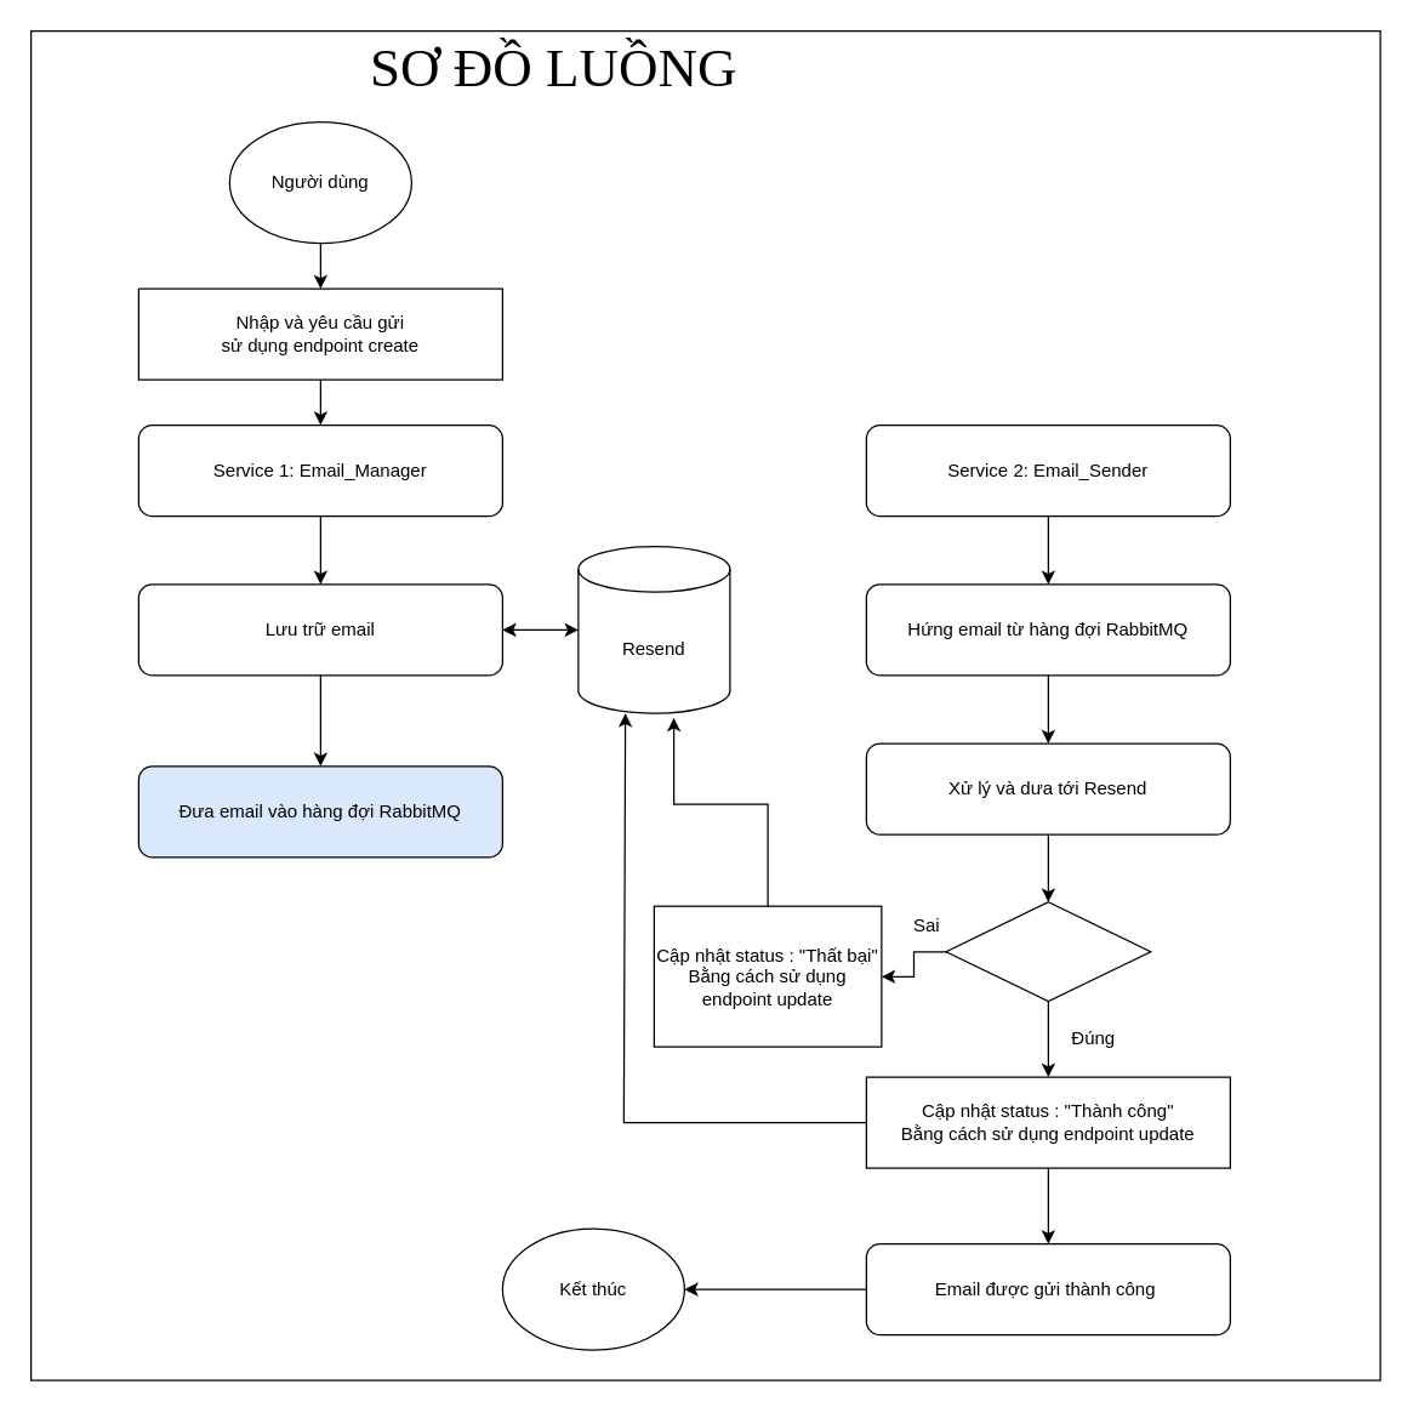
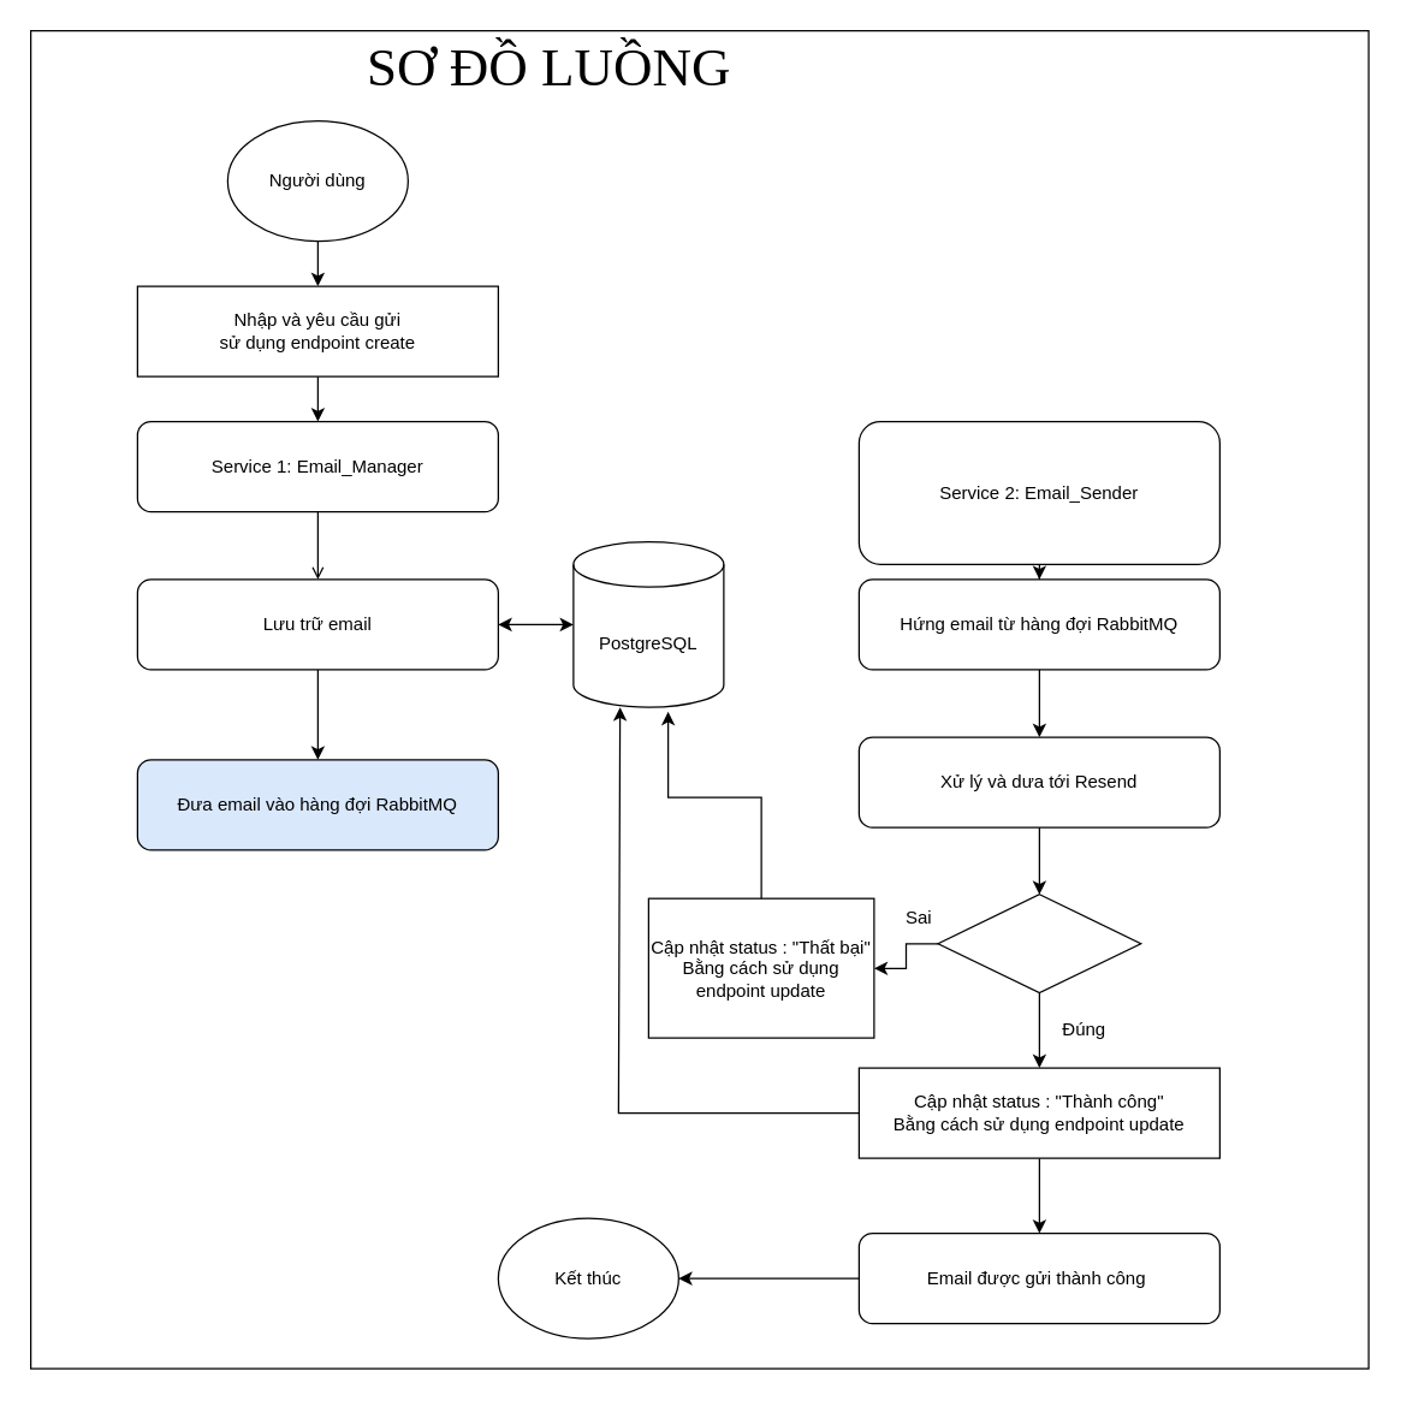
- <mxCell id="15" value="Service 2: Email_Sender" style="rounded=1;whiteSpace=wrap;html=1;" vertex="1" parent="1"><mxGeometry x="571" y="280" width="240" height="60" as="geometry" /></mxCell>
+ <mxCell id="15" value="Service 2: Email_Sender" style="rounded=1;whiteSpace=wrap;html=1;" vertex="1" parent="1"><mxGeometry x="571" y="280" width="240" height="95" as="geometry" /></mxCell>
- <mxCell id="13" value="" style="endArrow=classic;html=1;rounded=0;exitX=0.5;exitY=1;exitDx=0;exitDy=0;entryX=0.5;entryY=0;entryDx=0;entryDy=0;" edge="1" parent="1" source="11" target="6"><mxGeometry width="50" height="50" relative="1" as="geometry"><mxPoint x="431" y="440" as="sourcePoint" /><mxPoint x="481" y="390" as="targetPoint" /></mxGeometry></mxCell>
+ <mxCell id="13" value="" style="endArrow=open;html=1;rounded=0;exitX=0.5;exitY=1;exitDx=0;exitDy=0;entryX=0.5;entryY=0;entryDx=0;entryDy=0;" edge="1" parent="1" source="11" target="6"><mxGeometry width="50" height="50" relative="1" as="geometry"><mxPoint x="431" y="440" as="sourcePoint" /><mxPoint x="481" y="390" as="targetPoint" /></mxGeometry></mxCell>
- <mxCell id="4" value="Resend" style="shape=cylinder3;whiteSpace=wrap;html=1;boundedLbl=1;backgroundOutline=1;size=15;" vertex="1" parent="1"><mxGeometry x="381" y="360" width="100" height="110" as="geometry" /></mxCell>
+ <mxCell id="4" value="PostgreSQL" style="shape=cylinder3;whiteSpace=wrap;html=1;boundedLbl=1;backgroundOutline=1;size=15;" vertex="1" parent="1"><mxGeometry x="381" y="360" width="100" height="110" as="geometry" /></mxCell>
